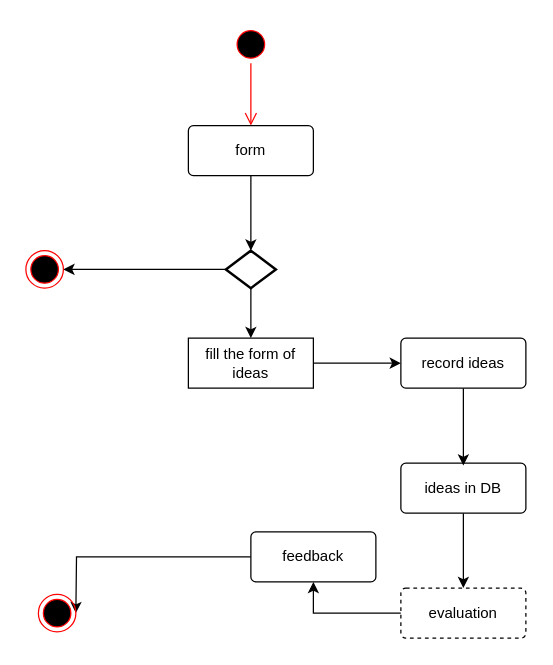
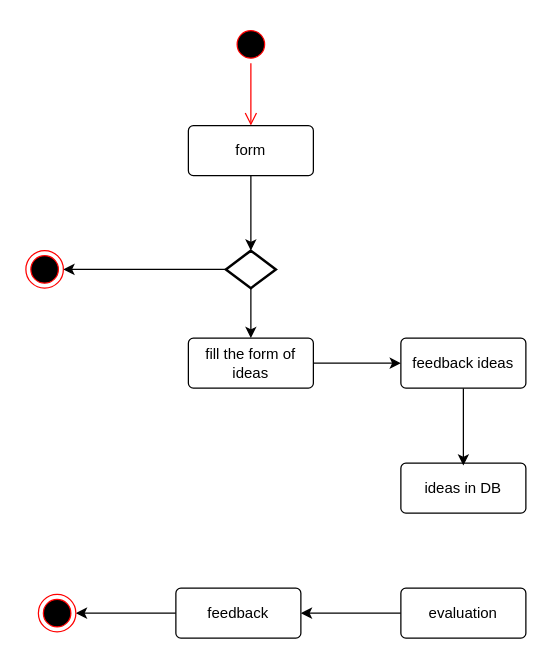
- <mxCell id="13" value="fill the form of ideas" style="arcSize=10;whiteSpace=wrap;html=1;align=center;rounded=0;" vertex="1" parent="1"><mxGeometry x="150" y="270" width="100" height="40" as="geometry" /></mxCell>
+ <mxCell id="13" value="fill the form of ideas" style="rounded=1;arcSize=10;whiteSpace=wrap;html=1;align=center;" vertex="1" parent="1"><mxGeometry x="150" y="270" width="100" height="40" as="geometry" /></mxCell>
- <mxCell id="11" value="record ideas" style="rounded=1;arcSize=10;whiteSpace=wrap;html=1;align=center;" vertex="1" parent="1"><mxGeometry x="320" y="270" width="100" height="40" as="geometry" /></mxCell>
+ <mxCell id="11" value="feedback ideas" style="rounded=1;arcSize=10;whiteSpace=wrap;html=1;align=center;" vertex="1" parent="1"><mxGeometry x="320" y="270" width="100" height="40" as="geometry" /></mxCell>
- <mxCell id="8" style="edgeStyle=orthogonalEdgeStyle;rounded=0;orthogonalLoop=1;jettySize=auto;html=1;entryX=0.5;entryY=0;entryDx=0;entryDy=0;" edge="1" parent="1" source="9" target="7"><mxGeometry relative="1" as="geometry" /></mxCell>
- <mxCell id="19" value="feedback" style="rounded=1;arcSize=10;whiteSpace=wrap;html=1;align=center;" vertex="1" parent="1"><mxGeometry x="200" y="425" width="100" height="40" as="geometry" /></mxCell>
+ <mxCell id="19" value="feedback" style="rounded=1;arcSize=10;whiteSpace=wrap;html=1;align=center;" vertex="1" parent="1"><mxGeometry x="140" y="470" width="100" height="40" as="geometry" /></mxCell>
- <mxCell id="7" value="evaluation" style="rounded=1;arcSize=10;whiteSpace=wrap;html=1;align=center;dashed=1;" vertex="1" parent="1"><mxGeometry x="320" y="470" width="100" height="40" as="geometry" /></mxCell>
+ <mxCell id="7" value="evaluation" style="rounded=1;arcSize=10;whiteSpace=wrap;html=1;align=center;" vertex="1" parent="1"><mxGeometry x="320" y="470" width="100" height="40" as="geometry" /></mxCell>
